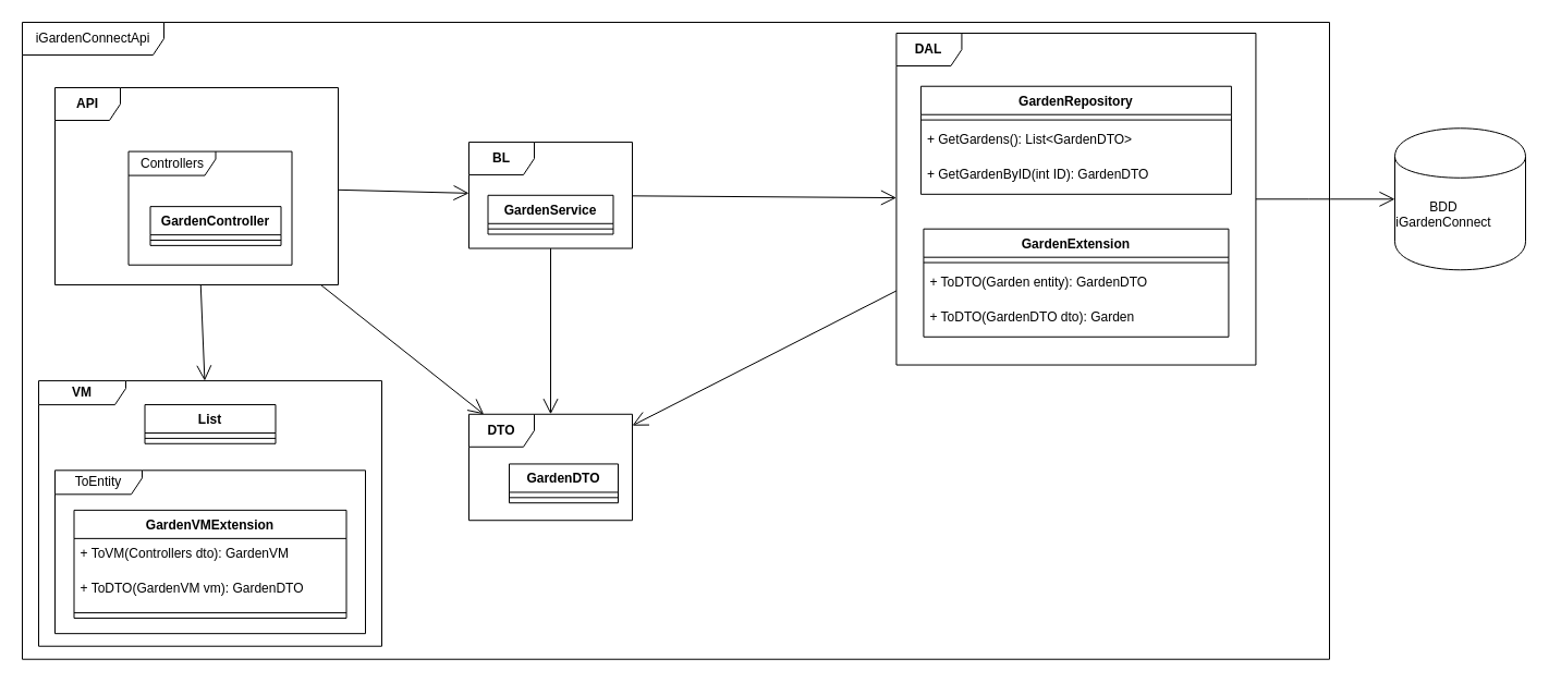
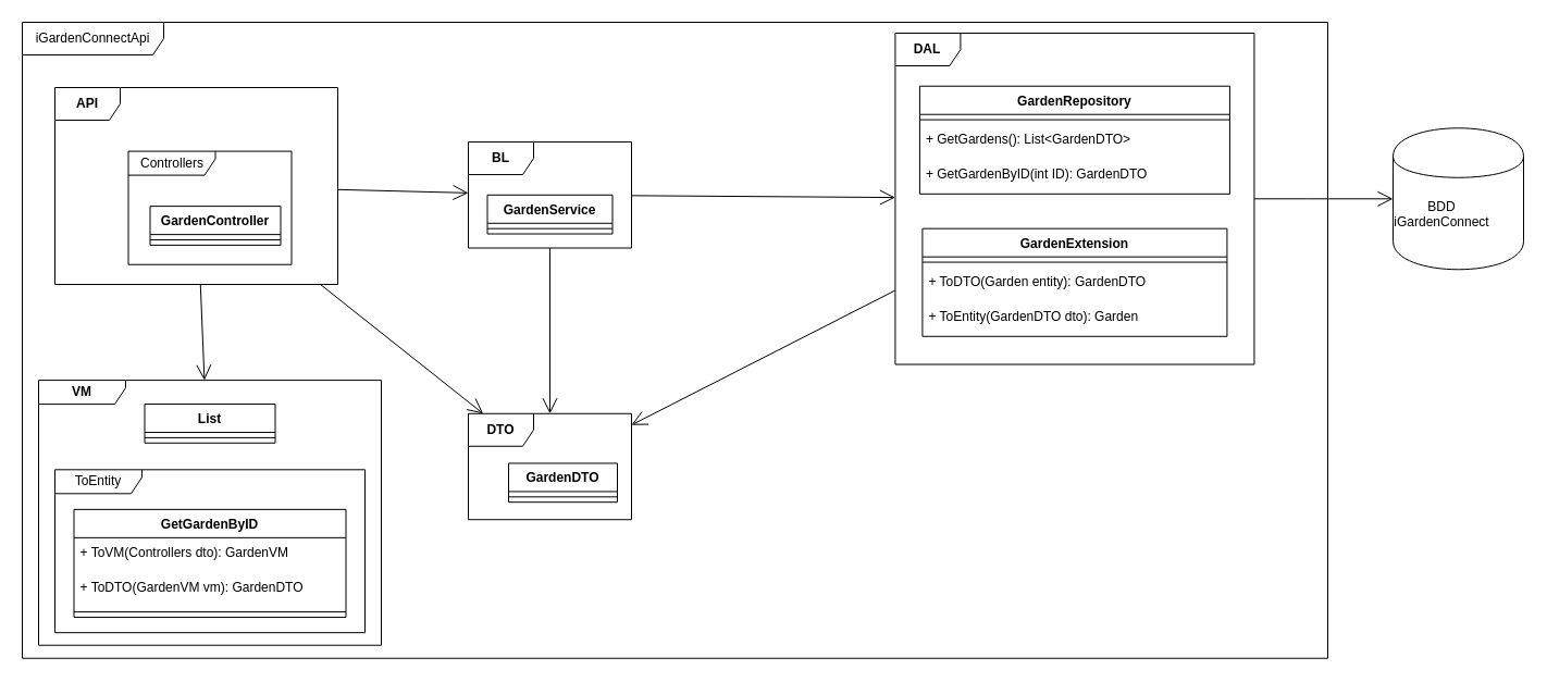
- <mxCell id="41" value="+ ToDTO(GardenDTO dto): Garden" style="text;strokeColor=none;fillColor=none;align=left;verticalAlign=top;spacingLeft=4;spacingRight=4;overflow=hidden;rotatable=0;points=[[0,0.5],[1,0.5]];portConstraint=eastwest;" parent="38" vertex="1"><mxGeometry y="67.418" width="280" height="31.673" as="geometry" /></mxCell>
+ <mxCell id="41" value="+ ToEntity(GardenDTO dto): Garden" style="text;strokeColor=none;fillColor=none;align=left;verticalAlign=top;spacingLeft=4;spacingRight=4;overflow=hidden;rotatable=0;points=[[0,0.5],[1,0.5]];portConstraint=eastwest;" parent="38" vertex="1"><mxGeometry y="67.418" width="280" height="31.673" as="geometry" /></mxCell>
- <mxCell id="21" value="GardenVMExtension" style="swimlane;fontStyle=1;align=center;verticalAlign=top;childLayout=stackLayout;horizontal=1;startSize=26;horizontalStack=0;resizeParent=1;resizeParentMax=0;resizeLast=0;collapsible=1;marginBottom=0;" parent="19" vertex="1"><mxGeometry x="17.5" y="36.545" width="250" height="99.091" as="geometry"><mxRectangle x="560" y="40" width="70" height="26" as="alternateBounds" /></mxGeometry></mxCell>
+ <mxCell id="21" value="GetGardenByID" style="swimlane;fontStyle=1;align=center;verticalAlign=top;childLayout=stackLayout;horizontal=1;startSize=26;horizontalStack=0;resizeParent=1;resizeParentMax=0;resizeLast=0;collapsible=1;marginBottom=0;" parent="19" vertex="1"><mxGeometry x="17.5" y="36.545" width="250" height="99.091" as="geometry"><mxRectangle x="560" y="40" width="70" height="26" as="alternateBounds" /></mxGeometry></mxCell>
